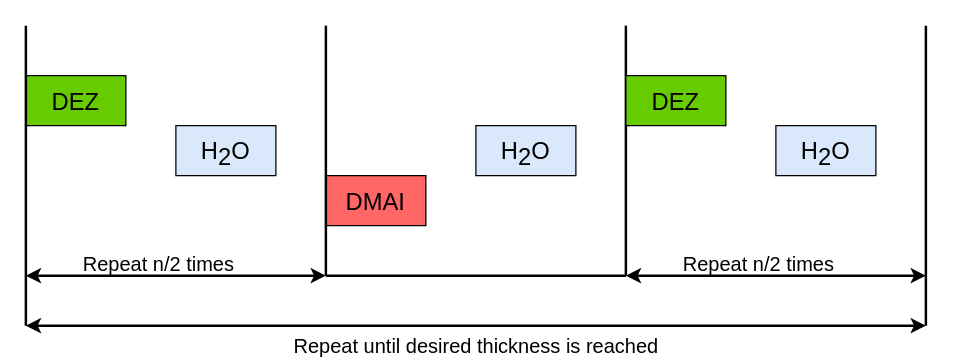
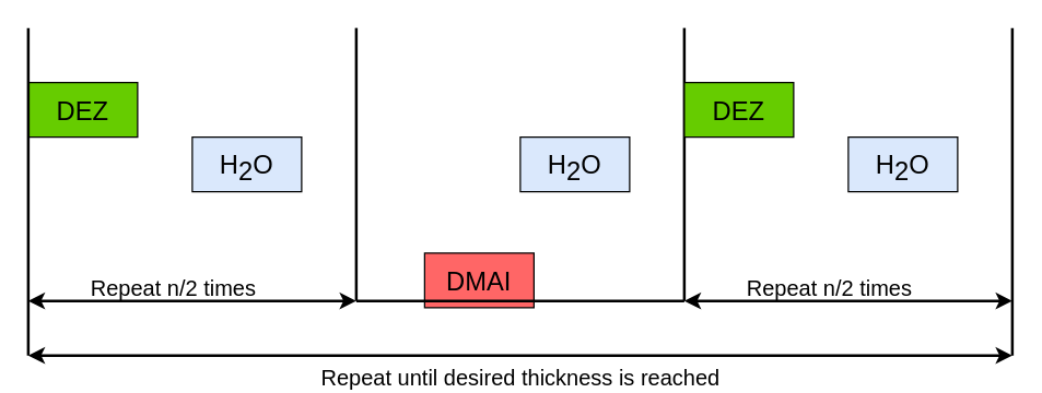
- <mxCell id="5" value="DMAI" style="rounded=0;whiteSpace=wrap;html=1;fillColor=#FF6666;fontSize=19;verticalAlign=middle;labelPosition=center;verticalLabelPosition=middle;align=center;horizontal=1;spacingTop=3;" parent="1" vertex="1"><mxGeometry x="260" y="140" width="80" height="40" as="geometry" /></mxCell>
+ <mxCell id="5" value="DMAI" style="rounded=0;whiteSpace=wrap;html=1;fillColor=#FF6666;fontSize=19;verticalAlign=middle;labelPosition=center;verticalLabelPosition=middle;align=center;horizontal=1;spacingTop=3;" parent="1" vertex="1"><mxGeometry x="310" y="185" width="80" height="40" as="geometry" /></mxCell>
